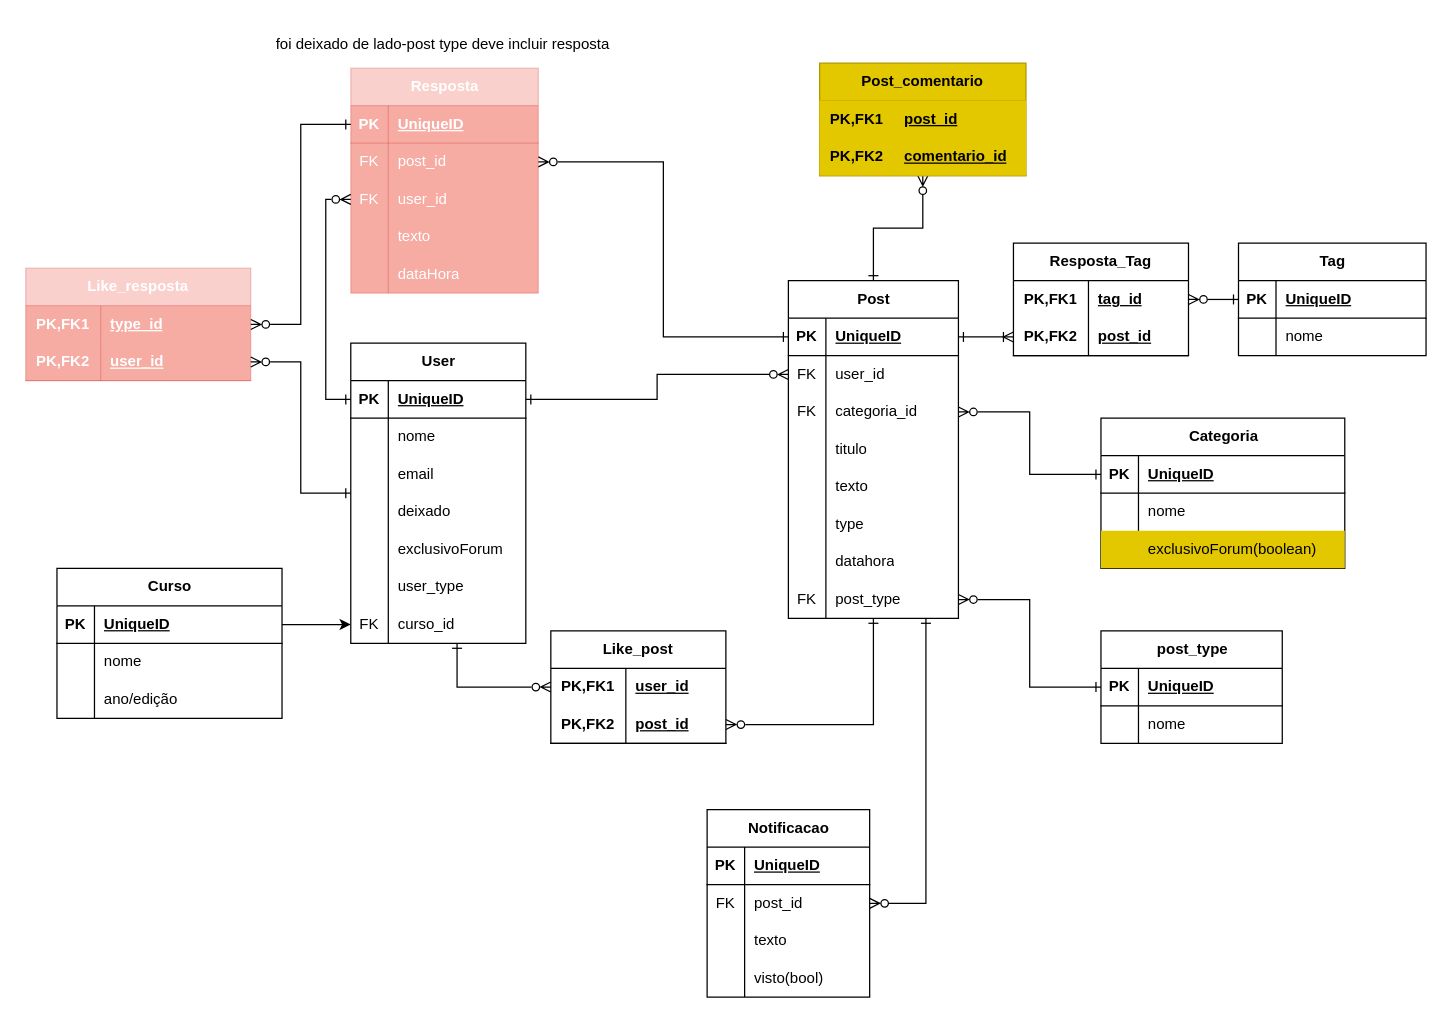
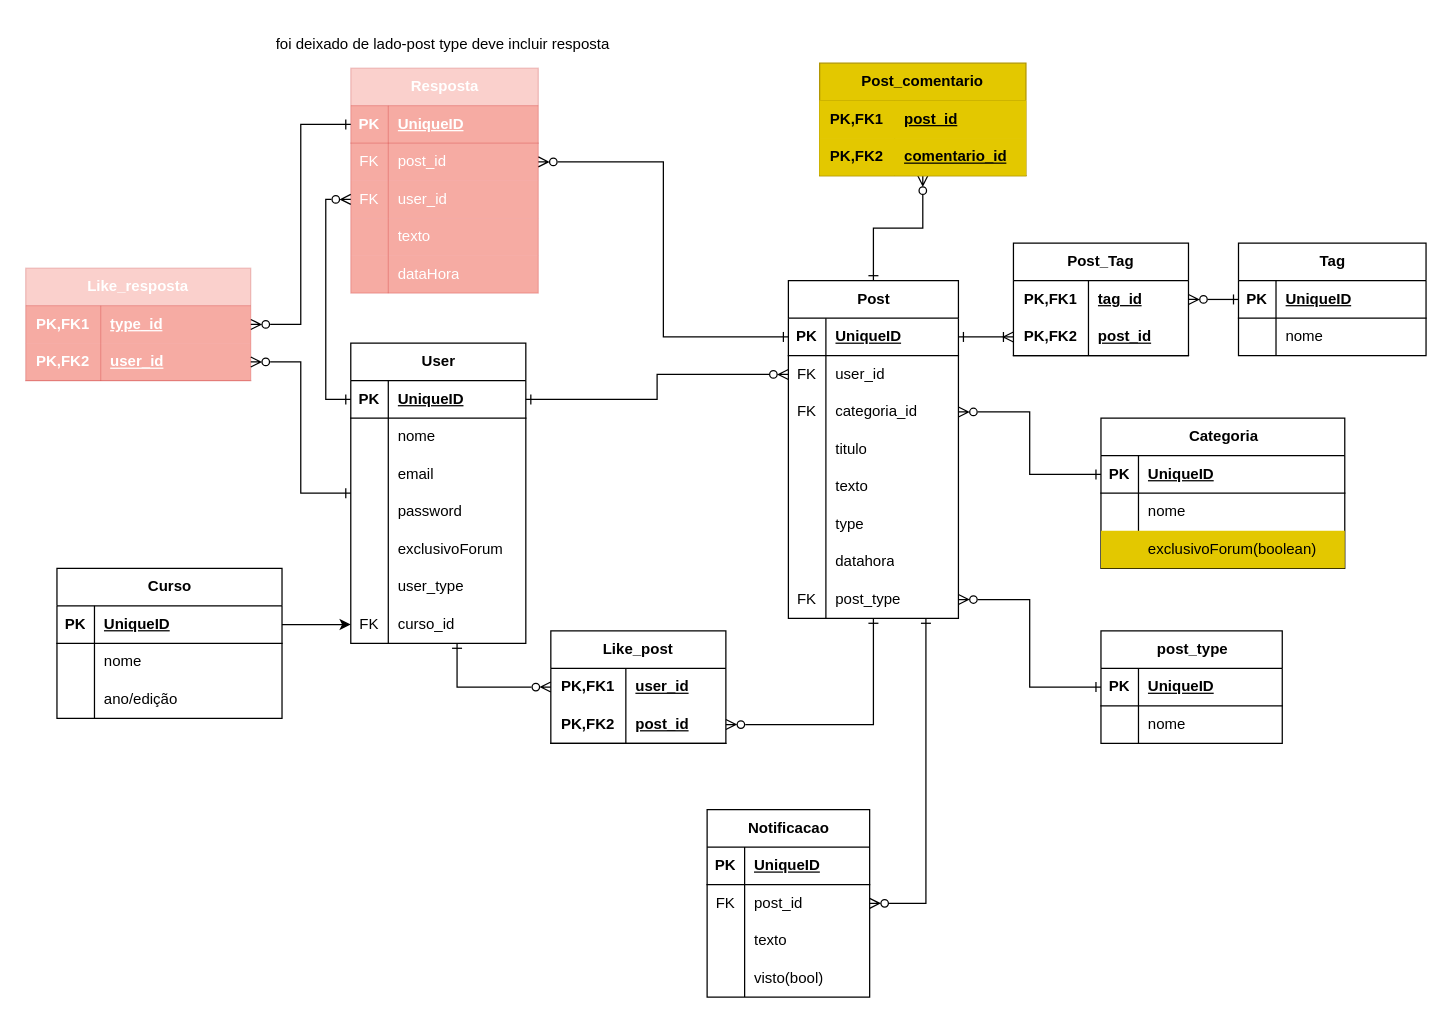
- <mxCell id="69" value="Resposta_Tag" style="shape=table;startSize=30;container=1;collapsible=1;childLayout=tableLayout;fixedRows=1;rowLines=0;fontStyle=1;align=center;resizeLast=1;html=1;whiteSpace=wrap;" parent="1" vertex="1"><mxGeometry x="810" y="194" width="140" height="90" as="geometry" /></mxCell>
+ <mxCell id="69" value="Post_Tag" style="shape=table;startSize=30;container=1;collapsible=1;childLayout=tableLayout;fixedRows=1;rowLines=0;fontStyle=1;align=center;resizeLast=1;html=1;whiteSpace=wrap;" parent="1" vertex="1"><mxGeometry x="810" y="194" width="140" height="90" as="geometry" /></mxCell>
- <mxCell id="14" value="deixado" style="shape=partialRectangle;connectable=0;fillColor=none;top=0;left=0;bottom=0;right=0;align=left;spacingLeft=6;overflow=hidden;whiteSpace=wrap;html=1;" parent="12" vertex="1"><mxGeometry x="30" width="110" height="30" as="geometry"><mxRectangle width="110" height="30" as="alternateBounds" /></mxGeometry></mxCell>
+ <mxCell id="14" value="password" style="shape=partialRectangle;connectable=0;fillColor=none;top=0;left=0;bottom=0;right=0;align=left;spacingLeft=6;overflow=hidden;whiteSpace=wrap;html=1;" parent="12" vertex="1"><mxGeometry x="30" width="110" height="30" as="geometry"><mxRectangle width="110" height="30" as="alternateBounds" /></mxGeometry></mxCell>
